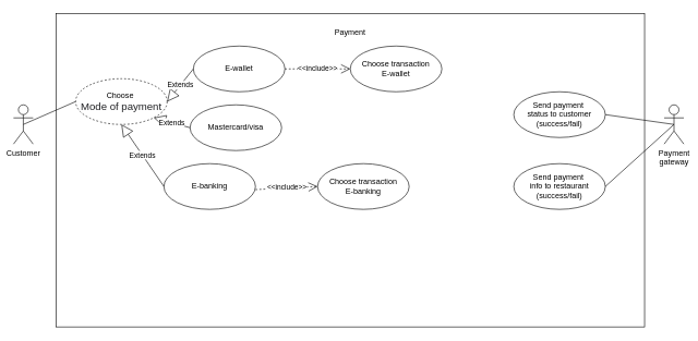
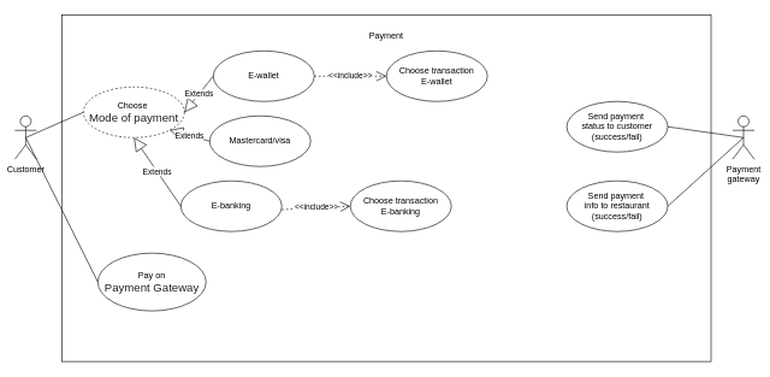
+ <mxCell id="18" value="" style="endArrow=none;html=1;exitX=0.5;exitY=0.5;exitDx=0;exitDy=0;exitPerimeter=0;entryX=0;entryY=0.5;entryDx=0;entryDy=0;" edge="1" parent="1" source="2" target="10"><mxGeometry width="50" height="50" relative="1" as="geometry"><mxPoint x="50" y="210" as="sourcePoint" /><mxPoint x="125" y="165" as="targetPoint" /></mxGeometry></mxCell>
+ <mxCell id="10" value="Pay on&lt;br&gt;&lt;span style=&quot;color: rgb(32 , 33 , 36) ; font-family: &amp;#34;arial&amp;#34; , sans-serif ; font-size: 16px ; text-align: left ; background-color: rgb(255 , 255 , 255)&quot;&gt;Payment Gateway&lt;/span&gt;" style="ellipse;whiteSpace=wrap;html=1;" vertex="1" parent="1"><mxGeometry x="135" y="350" width="150" height="80" as="geometry" /></mxCell>
